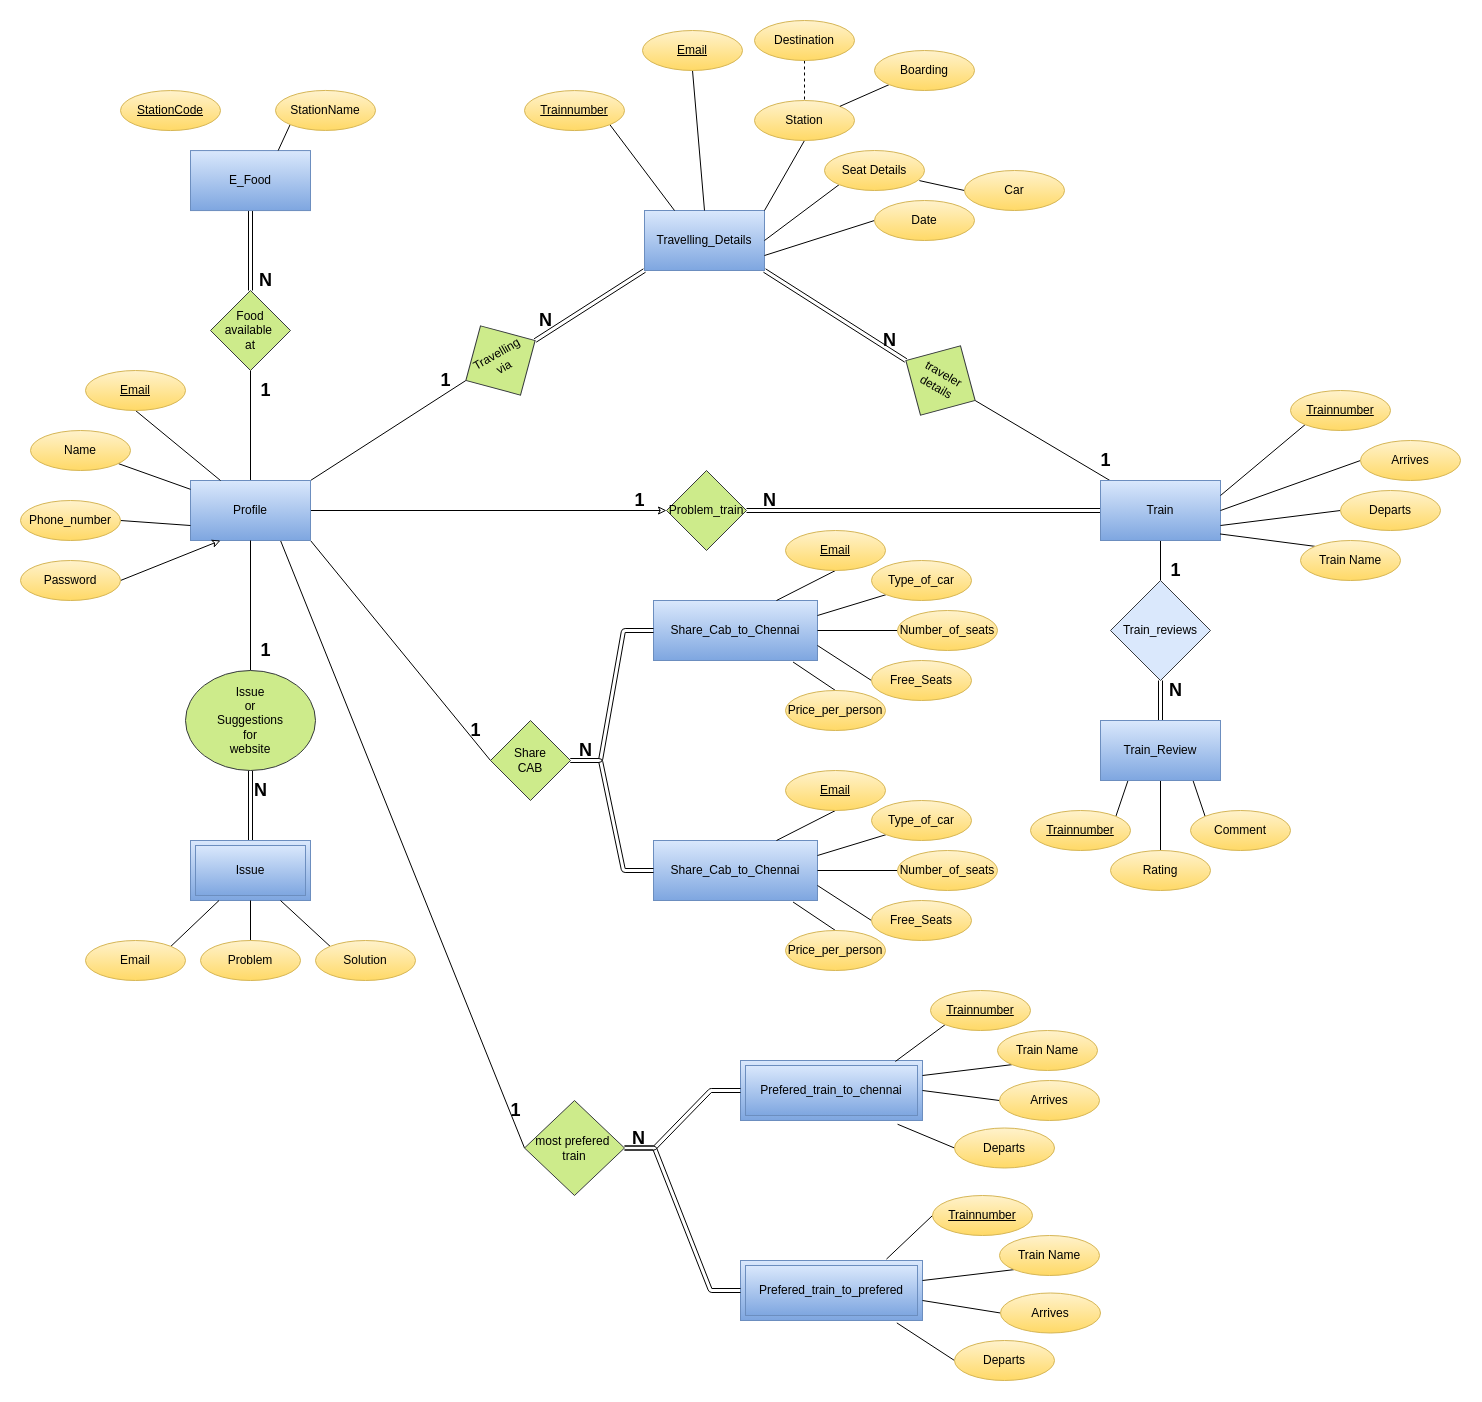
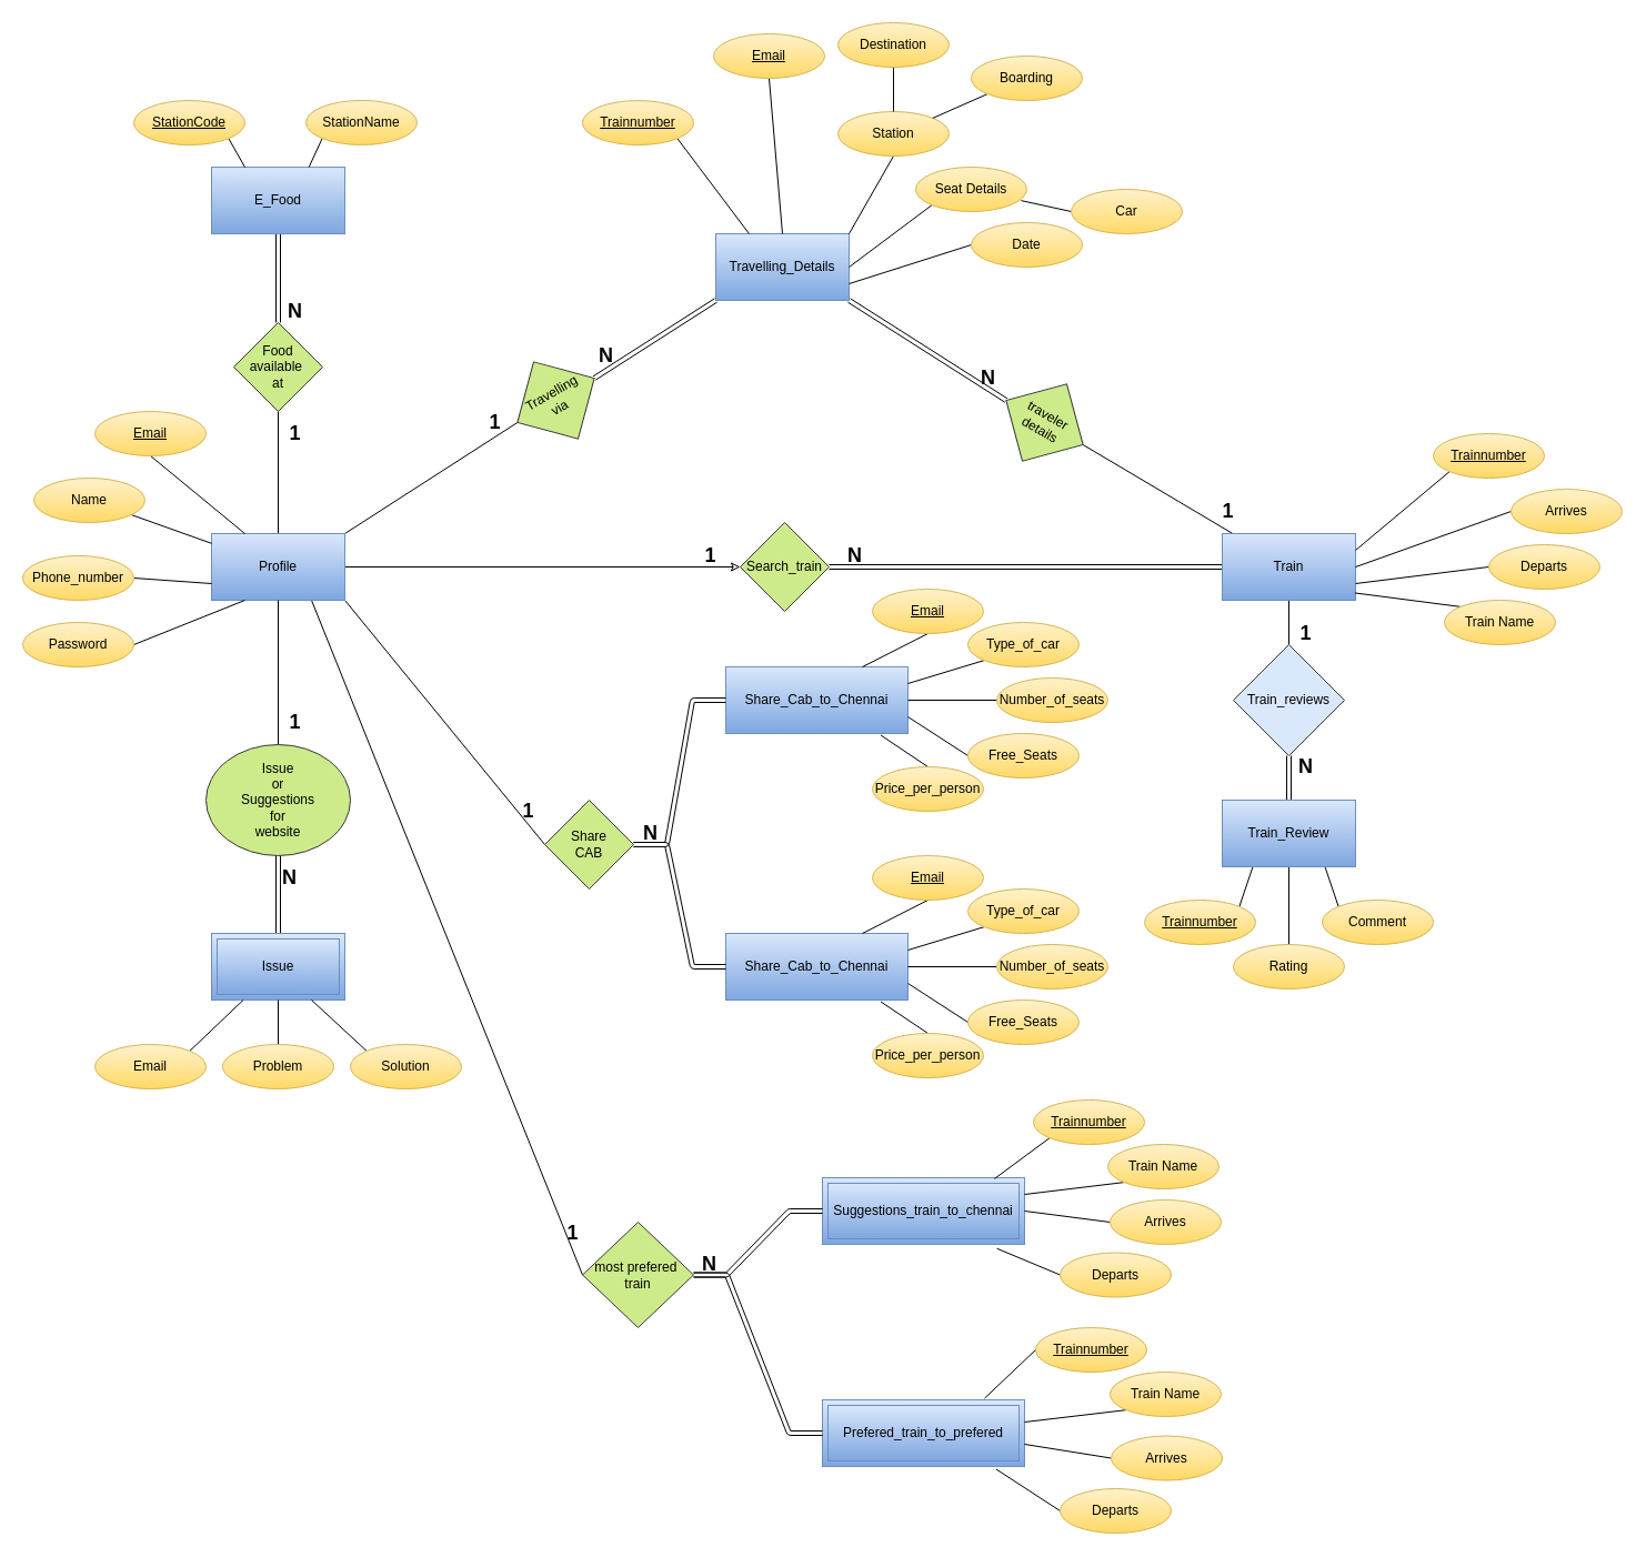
- <mxCell id="56" style="edgeStyle=none;rounded=0;orthogonalLoop=1;jettySize=auto;html=1;exitX=0.5;exitY=1;exitDx=0;exitDy=0;entryX=0.5;entryY=0;entryDx=0;entryDy=0;endArrow=none;endFill=0;dashed=1;" edge="1" parent="1" source="57" target="55"><mxGeometry relative="1" as="geometry" /></mxCell>
+ <mxCell id="56" style="edgeStyle=none;rounded=0;orthogonalLoop=1;jettySize=auto;html=1;exitX=0.5;exitY=1;exitDx=0;exitDy=0;entryX=0.5;entryY=0;entryDx=0;entryDy=0;endArrow=none;endFill=0;" edge="1" parent="1" source="57" target="55"><mxGeometry relative="1" as="geometry" /></mxCell>
+ <mxCell id="68" style="rounded=0;orthogonalLoop=1;jettySize=auto;html=1;exitX=1;exitY=1;exitDx=0;exitDy=0;entryX=0.25;entryY=0;entryDx=0;entryDy=0;endArrow=none;endFill=0;" parent="1" source="69" target="67" edge="1"><mxGeometry relative="1" as="geometry" /></mxCell>
- <mxCell id="12" value="Problem_train" style="rhombus;whiteSpace=wrap;html=1;rounded=0;fillColor=#cdeb8b;strokeColor=#36393d;" parent="1" vertex="1"><mxGeometry x="666" y="470" width="80" height="80" as="geometry" /></mxCell>
+ <mxCell id="12" value="Search_train" style="rhombus;whiteSpace=wrap;html=1;rounded=0;fillColor=#cdeb8b;strokeColor=#36393d;" parent="1" vertex="1"><mxGeometry x="666" y="470" width="80" height="80" as="geometry" /></mxCell>
- <mxCell id="28" style="edgeStyle=none;rounded=0;orthogonalLoop=1;jettySize=auto;html=1;exitX=1;exitY=0.5;exitDx=0;exitDy=0;entryX=0.25;entryY=1;entryDx=0;entryDy=0;endArrow=classic;endFill=0;" parent="1" source="29" target="7" edge="1"><mxGeometry relative="1" as="geometry" /></mxCell>
+ <mxCell id="28" style="edgeStyle=none;rounded=0;orthogonalLoop=1;jettySize=auto;html=1;exitX=1;exitY=0.5;exitDx=0;exitDy=0;entryX=0.25;entryY=1;entryDx=0;entryDy=0;endArrow=none;endFill=0;" parent="1" source="29" target="7" edge="1"><mxGeometry relative="1" as="geometry" /></mxCell>
- <mxCell id="79" value="Prefered_train_to_chennai" style="shape=ext;margin=3;double=1;whiteSpace=wrap;html=1;align=center;rounded=0;fillColor=#dae8fc;strokeColor=#6c8ebf;gradientColor=#7ea6e0;" vertex="1" parent="1"><mxGeometry x="740" y="1060" width="182" height="60" as="geometry" /></mxCell>
+ <mxCell id="79" value="Suggestions_train_to_chennai" style="shape=ext;margin=3;double=1;whiteSpace=wrap;html=1;align=center;rounded=0;fillColor=#dae8fc;strokeColor=#6c8ebf;gradientColor=#7ea6e0;" vertex="1" parent="1"><mxGeometry x="740" y="1060" width="182" height="60" as="geometry" /></mxCell>
